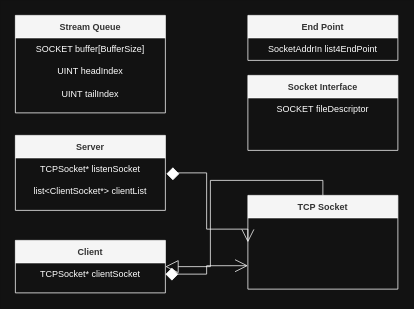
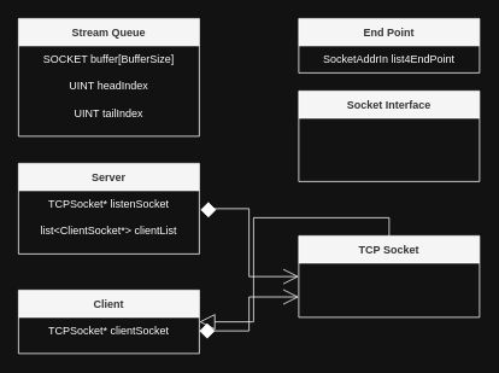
- <mxCell id="13" value="SOCKET fileDescriptor" style="text;html=1;strokeColor=none;fillColor=none;align=center;verticalAlign=middle;whiteSpace=wrap;rounded=0;fontColor=#FFFFFF;" parent="12" vertex="1"><mxGeometry y="30" width="200" height="30" as="geometry" /></mxCell>
- <mxCell id="11" value="TCP Socket" style="swimlane;startSize=30;fillColor=#f5f5f5;strokeColor=#FFFFFF;fontColor=#333333;" parent="1" vertex="1"><mxGeometry x="330" y="260" width="200" height="125" as="geometry" /></mxCell>
+ <mxCell id="11" value="TCP Socket" style="swimlane;startSize=30;fillColor=#f5f5f5;strokeColor=#FFFFFF;fontColor=#333333;" parent="1" vertex="1"><mxGeometry x="330" y="260" width="200" height="90" as="geometry" /></mxCell>
